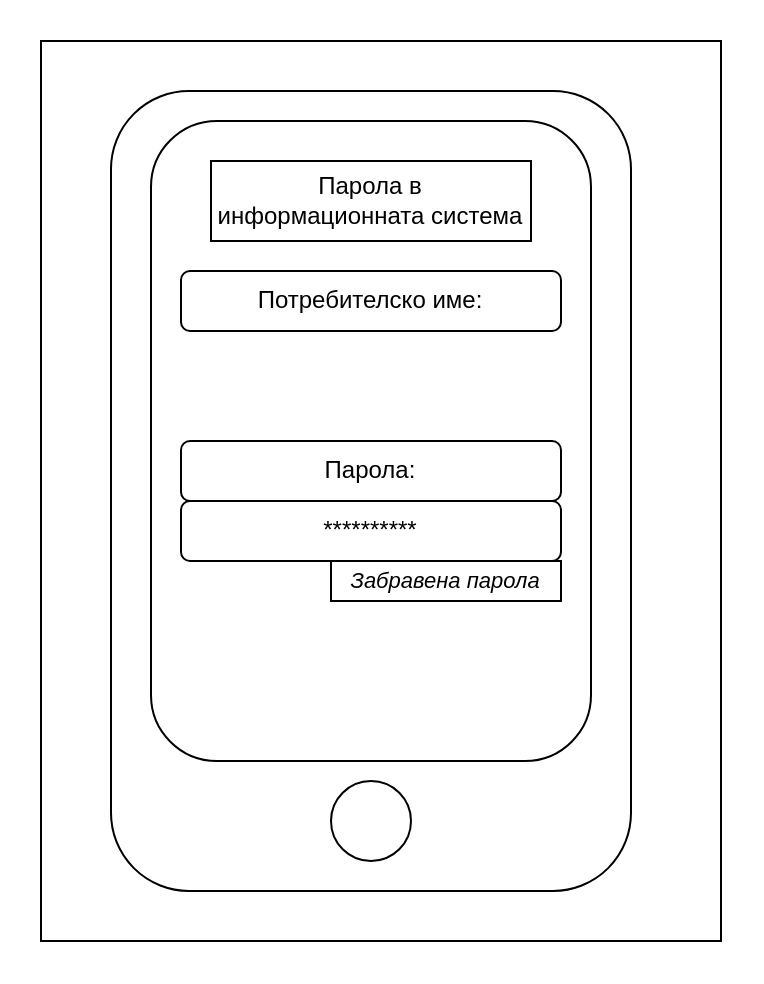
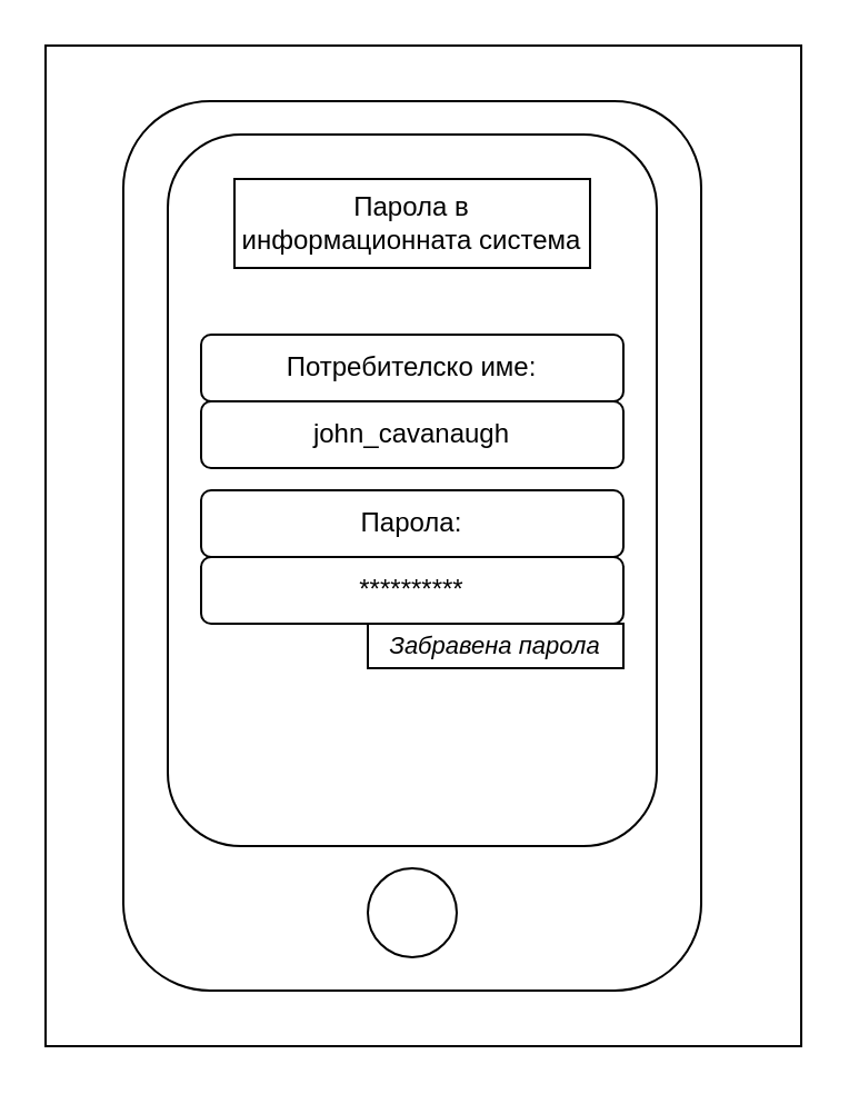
- <mxCell id="6" value="Потребителско име:" style="rounded=1;whiteSpace=wrap;html=1;" vertex="1" parent="1"><mxGeometry x="90" y="135" width="190" height="30" as="geometry" /></mxCell>
+ <mxCell id="6" value="Потребителско име:" style="rounded=1;whiteSpace=wrap;html=1;" vertex="1" parent="1"><mxGeometry x="90" y="150" width="190" height="30" as="geometry" /></mxCell>
+ <mxCell id="8" value="john_cavanaugh" style="rounded=1;whiteSpace=wrap;html=1;" vertex="1" parent="1"><mxGeometry x="90" y="180" width="190" height="30" as="geometry" /></mxCell>
